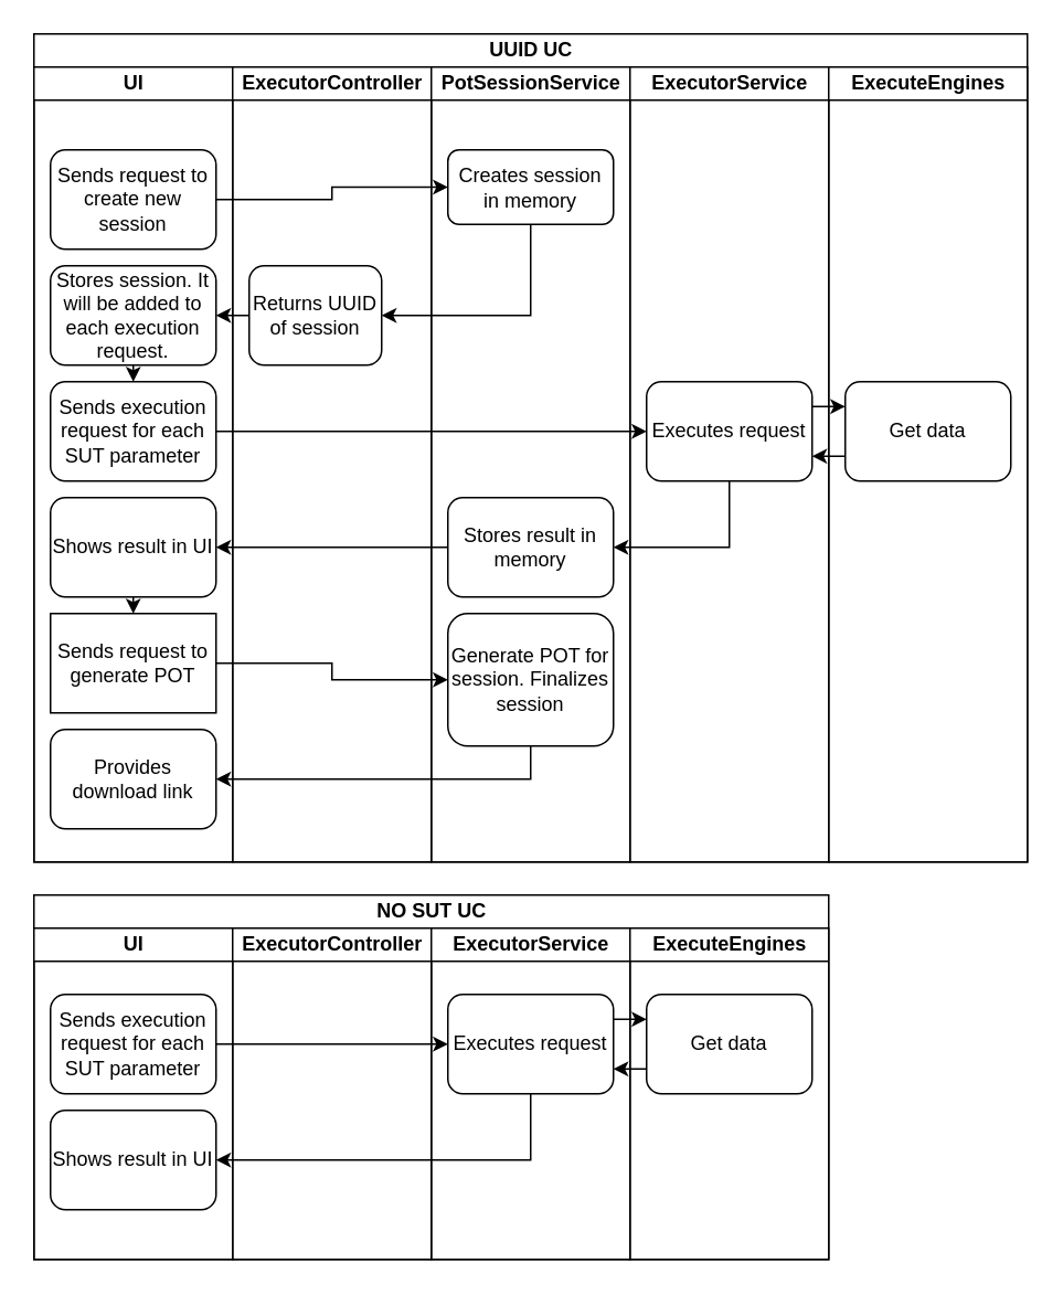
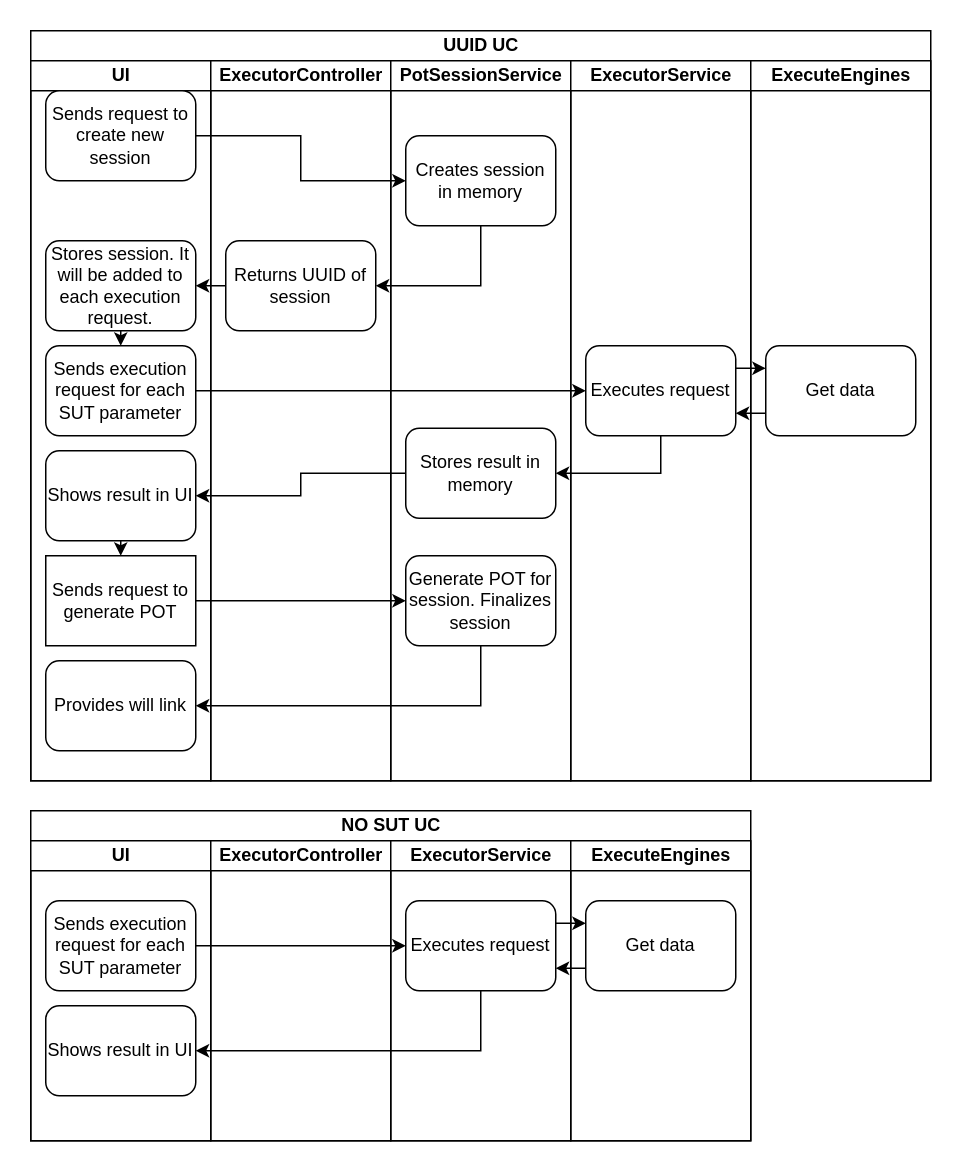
- <mxCell id="16" value="Creates session in memory" style="rounded=1;whiteSpace=wrap;html=1;" vertex="1" parent="14"><mxGeometry x="10" y="50" width="100" height="45" as="geometry" /></mxCell>
+ <mxCell id="16" value="Creates session in memory" style="rounded=1;whiteSpace=wrap;html=1;" vertex="1" parent="14"><mxGeometry x="10" y="50" width="100" height="60" as="geometry" /></mxCell>
- <mxCell id="4" value="Sends request to create new session" style="rounded=1;whiteSpace=wrap;html=1;" vertex="1" parent="3"><mxGeometry x="10" y="50" width="100" height="60" as="geometry" /></mxCell>
+ <mxCell id="4" value="Sends request to create new session" style="rounded=1;whiteSpace=wrap;html=1;" vertex="1" parent="3"><mxGeometry x="10" y="20" width="100" height="60" as="geometry" /></mxCell>
- <mxCell id="13" value="Returns UUID of session" style="rounded=1;whiteSpace=wrap;html=1;" vertex="1" parent="12"><mxGeometry x="10" y="120" width="80" height="60" as="geometry" /></mxCell>
+ <mxCell id="13" value="Returns UUID of session" style="rounded=1;whiteSpace=wrap;html=1;" vertex="1" parent="12"><mxGeometry x="10" y="120" width="100" height="60" as="geometry" /></mxCell>
- <mxCell id="15" value="Stores result in memory" style="rounded=1;whiteSpace=wrap;html=1;" vertex="1" parent="14"><mxGeometry x="10" y="260" width="100" height="60" as="geometry" /></mxCell>
+ <mxCell id="15" value="Stores result in memory" style="rounded=1;whiteSpace=wrap;html=1;" vertex="1" parent="14"><mxGeometry x="10" y="245" width="100" height="60" as="geometry" /></mxCell>
- <mxCell id="17" value="Generate POT for session. Finalizes session" style="rounded=1;whiteSpace=wrap;html=1;" vertex="1" parent="14"><mxGeometry x="10" y="330" width="100" height="80" as="geometry" /></mxCell>
+ <mxCell id="17" value="Generate POT for session. Finalizes session" style="rounded=1;whiteSpace=wrap;html=1;" vertex="1" parent="14"><mxGeometry x="10" y="330" width="100" height="60" as="geometry" /></mxCell>
- <mxCell id="11" value="Provides download link" style="rounded=1;whiteSpace=wrap;html=1;" vertex="1" parent="3"><mxGeometry x="10" y="400" width="100" height="60" as="geometry" /></mxCell>
+ <mxCell id="11" value="Provides will link" style="rounded=1;whiteSpace=wrap;html=1;" vertex="1" parent="3"><mxGeometry x="10" y="400" width="100" height="60" as="geometry" /></mxCell>
